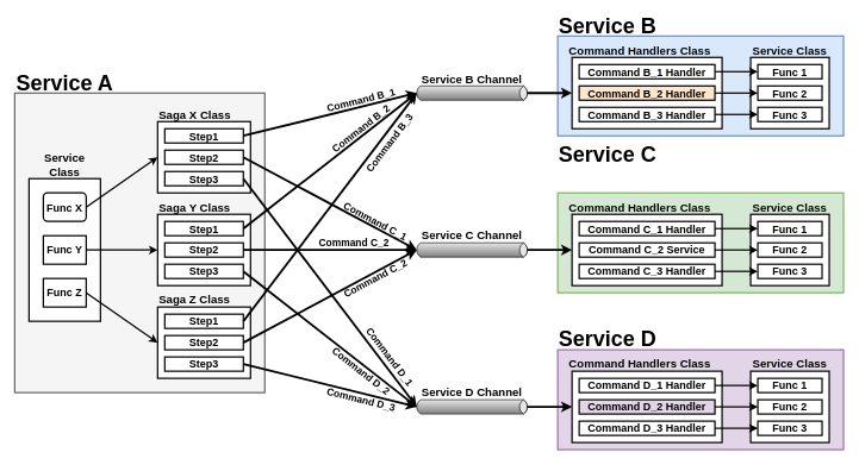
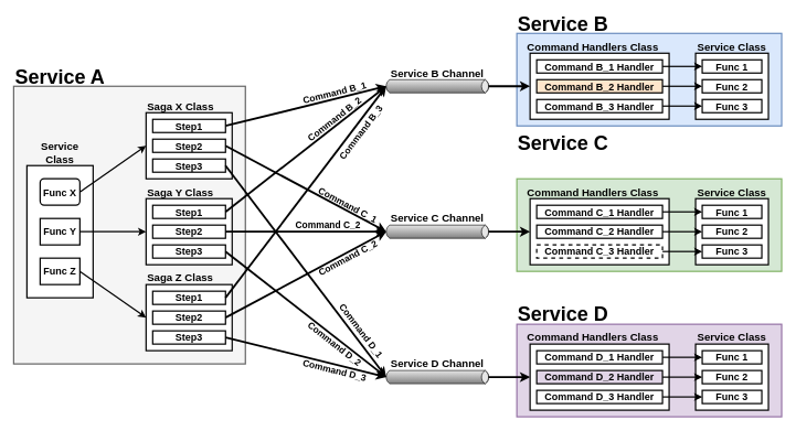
- <mxCell id="51" value="&lt;font style=&quot;font-size: 15px&quot;&gt;&lt;b&gt;Command C_2 Service&lt;/b&gt;&lt;/font&gt;" style="rounded=0;whiteSpace=wrap;html=1;strokeWidth=2;" parent="1" vertex="1"><mxGeometry x="810" y="340" width="190" height="20" as="geometry" /></mxCell>
+ <mxCell id="51" value="&lt;font style=&quot;font-size: 15px&quot;&gt;&lt;b&gt;Command C_2 Handler&lt;/b&gt;&lt;/font&gt;" style="rounded=0;whiteSpace=wrap;html=1;strokeWidth=2;" parent="1" vertex="1"><mxGeometry x="810" y="340" width="190" height="20" as="geometry" /></mxCell>
- <mxCell id="52" value="&lt;font style=&quot;font-size: 15px&quot;&gt;&lt;b&gt;Command C_3 Handler&lt;/b&gt;&lt;/font&gt;" style="rounded=0;whiteSpace=wrap;html=1;strokeWidth=2;" parent="1" vertex="1"><mxGeometry x="810" y="370" width="190" height="20" as="geometry" /></mxCell>
+ <mxCell id="52" value="&lt;font style=&quot;font-size: 15px&quot;&gt;&lt;b&gt;Command C_3 Handler&lt;/b&gt;&lt;/font&gt;" style="rounded=0;whiteSpace=wrap;html=1;strokeWidth=2;dashed=1;" parent="1" vertex="1"><mxGeometry x="810" y="370" width="190" height="20" as="geometry" /></mxCell>
